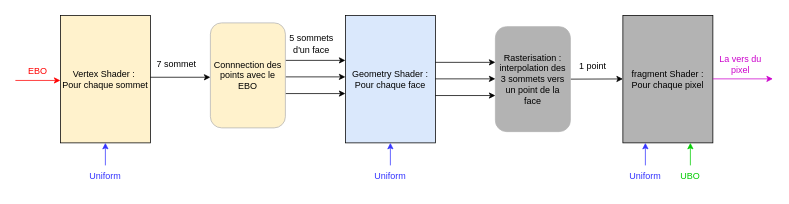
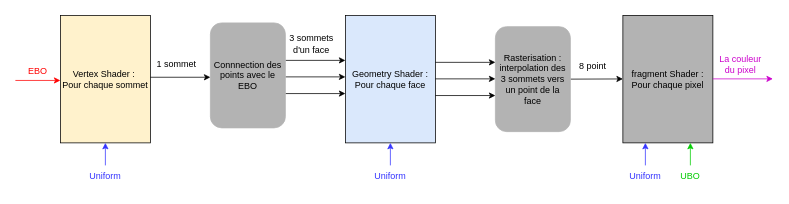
- <mxCell id="12" value="5 sommets d'un face" style="text;html=1;strokeColor=none;fillColor=none;align=center;verticalAlign=middle;whiteSpace=wrap;rounded=0;" parent="1" vertex="1"><mxGeometry x="380" y="42.5" width="70" height="30" as="geometry" /></mxCell>
+ <mxCell id="12" value="3 sommets d'un face" style="text;html=1;strokeColor=none;fillColor=none;align=center;verticalAlign=middle;whiteSpace=wrap;rounded=0;" parent="1" vertex="1"><mxGeometry x="380" y="42.5" width="70" height="30" as="geometry" /></mxCell>
- <mxCell id="27" value="7 sommet" style="text;html=1;strokeColor=none;fillColor=none;align=center;verticalAlign=middle;whiteSpace=wrap;rounded=0;" parent="1" vertex="1"><mxGeometry x="200" y="70" width="70" height="30" as="geometry" /></mxCell>
+ <mxCell id="27" value="1 sommet" style="text;html=1;strokeColor=none;fillColor=none;align=center;verticalAlign=middle;whiteSpace=wrap;rounded=0;" parent="1" vertex="1"><mxGeometry x="200" y="70" width="70" height="30" as="geometry" /></mxCell>
- <mxCell id="20" value="&lt;font color=&quot;#cc00cc&quot;&gt;La vers du pixel&lt;/font&gt;" style="text;html=1;strokeColor=none;fillColor=none;align=center;verticalAlign=middle;whiteSpace=wrap;rounded=0;" parent="1" vertex="1"><mxGeometry x="956.5" y="70" width="60" height="30" as="geometry" /></mxCell>
+ <mxCell id="20" value="&lt;font color=&quot;#cc00cc&quot;&gt;La couleur du pixel&lt;/font&gt;" style="text;html=1;strokeColor=none;fillColor=none;align=center;verticalAlign=middle;whiteSpace=wrap;rounded=0;" parent="1" vertex="1"><mxGeometry x="956.5" y="70" width="60" height="30" as="geometry" /></mxCell>
- <mxCell id="18" value="1 point" style="text;html=1;strokeColor=none;fillColor=none;align=center;verticalAlign=middle;whiteSpace=wrap;rounded=0;" parent="1" vertex="1"><mxGeometry x="760" y="72.5" width="60" height="30" as="geometry" /></mxCell>
+ <mxCell id="18" value="8 point" style="text;html=1;strokeColor=none;fillColor=none;align=center;verticalAlign=middle;whiteSpace=wrap;rounded=0;" parent="1" vertex="1"><mxGeometry x="760" y="72.5" width="60" height="30" as="geometry" /></mxCell>
- <mxCell id="21" value="Connnection des points avec le EBO" style="rounded=1;whiteSpace=wrap;html=1;strokeColor=#B3B3B3;fillColor=#fff2cc;" parent="1" vertex="1"><mxGeometry x="280" y="30" width="100" height="140" as="geometry" /></mxCell>
+ <mxCell id="21" value="Connnection des points avec le EBO" style="rounded=1;whiteSpace=wrap;html=1;strokeColor=#B3B3B3;fillColor=#B3B3B3;" parent="1" vertex="1"><mxGeometry x="280" y="30" width="100" height="140" as="geometry" /></mxCell>
